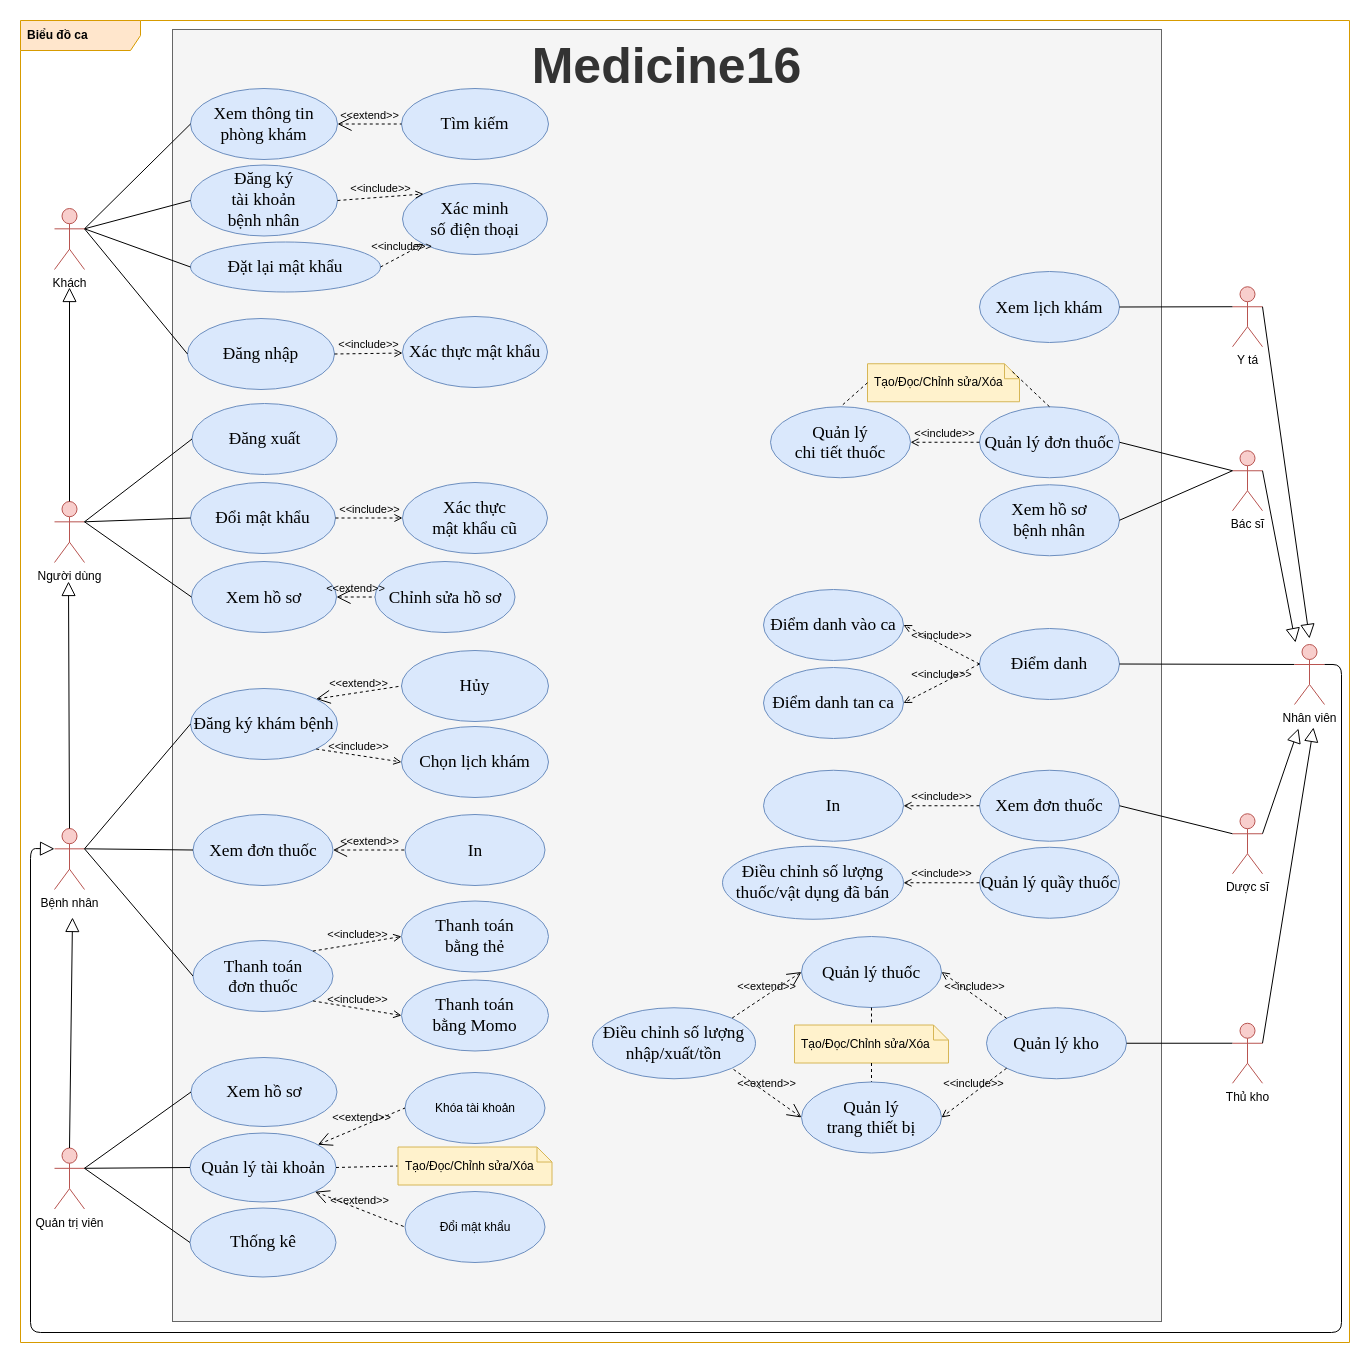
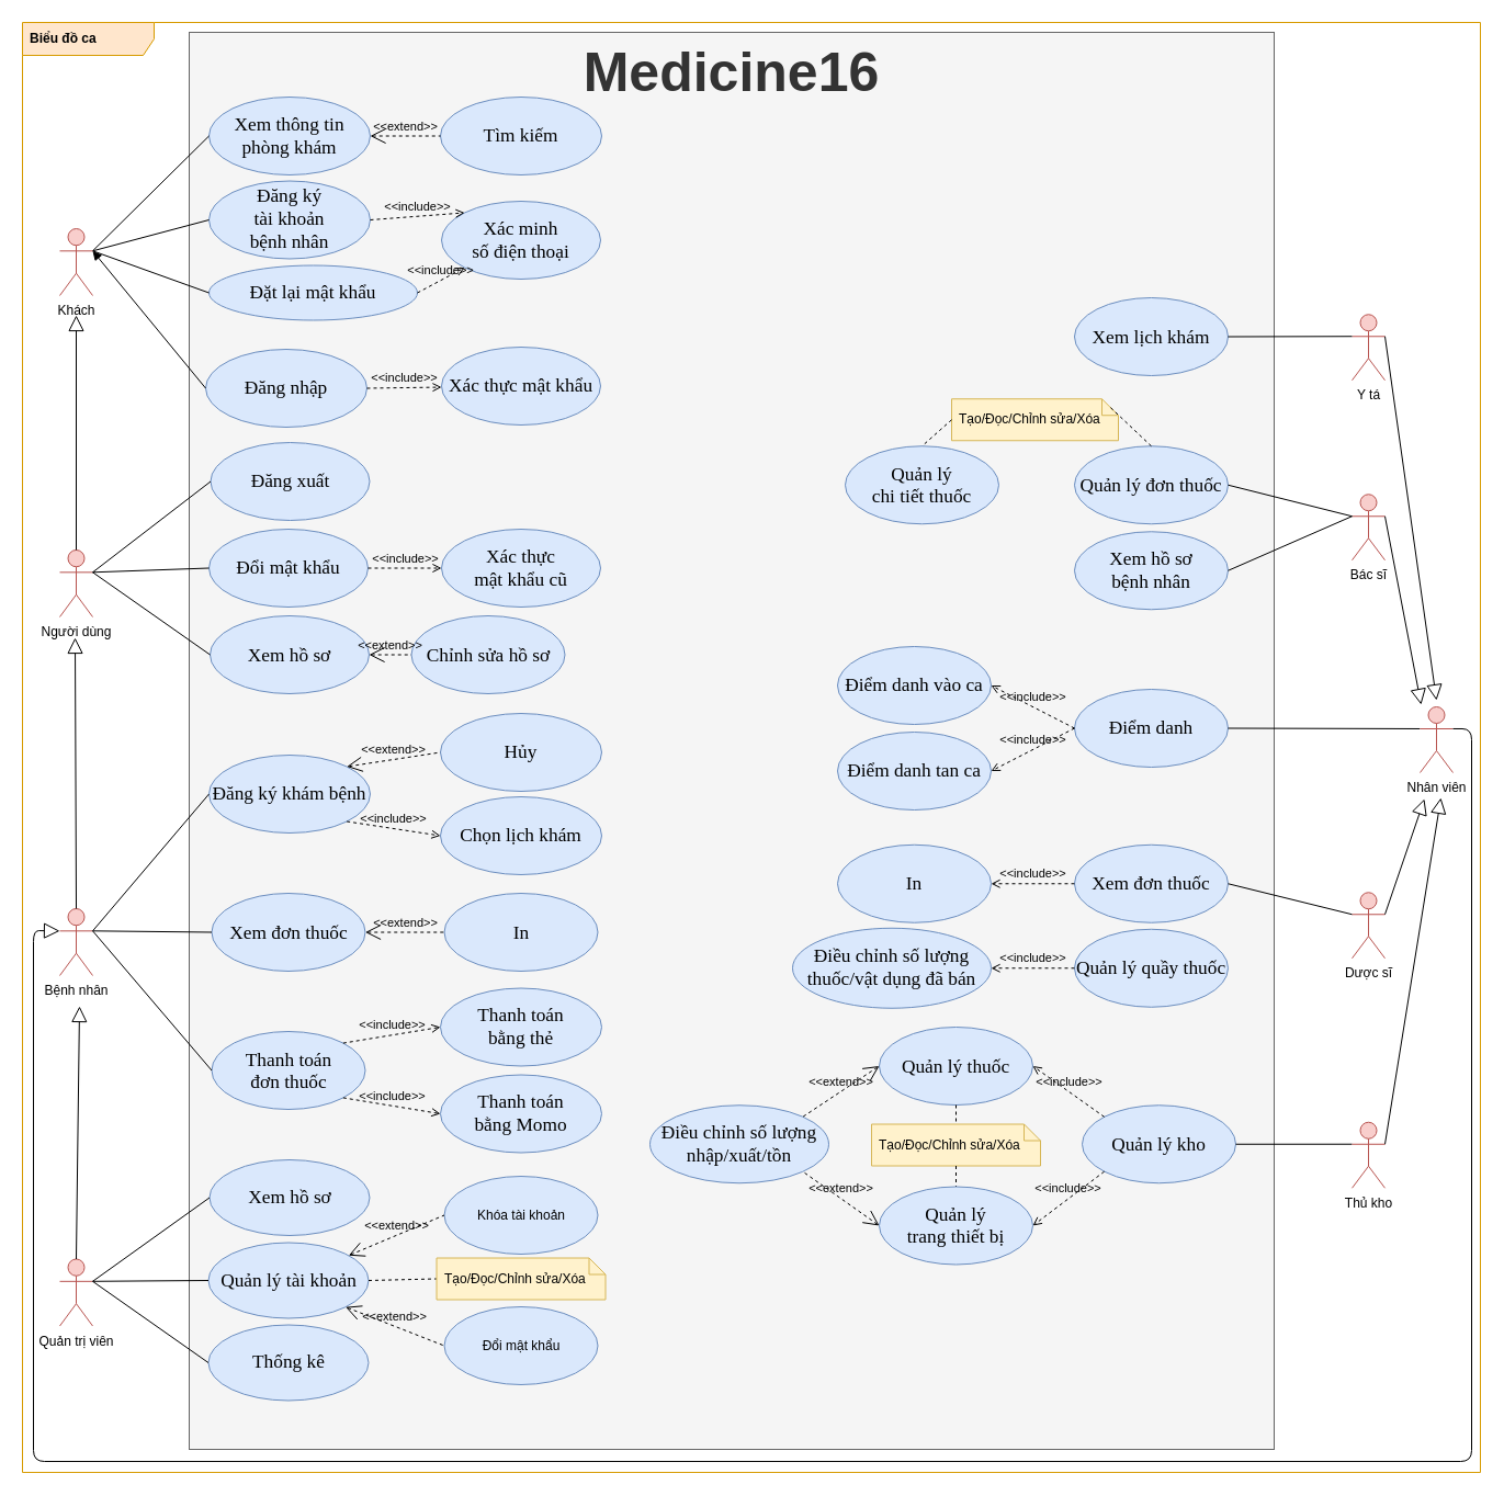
- <mxCell id="7" value="" style="edgeStyle=none;html=1;endArrow=none;verticalAlign=bottom;entryX=1;entryY=0.333;entryDx=0;entryDy=0;entryPerimeter=0;exitX=0;exitY=0.5;exitDx=0;exitDy=0;" parent="1" source="6" target="28" edge="1"><mxGeometry width="160" relative="1" as="geometry"><mxPoint x="616.5" y="173" as="sourcePoint" /><mxPoint x="65" y="240" as="targetPoint" /></mxGeometry></mxCell>
+ <mxCell id="7" value="" style="edgeStyle=none;html=1;endArrow=block;verticalAlign=bottom;entryX=1;entryY=0.333;entryDx=0;entryDy=0;entryPerimeter=0;exitX=0;exitY=0.5;exitDx=0;exitDy=0;" parent="1" source="6" target="28" edge="1"><mxGeometry width="160" relative="1" as="geometry"><mxPoint x="616.5" y="173" as="sourcePoint" /><mxPoint x="65" y="240" as="targetPoint" /></mxGeometry></mxCell>
- <mxCell id="68" value="&amp;lt;&amp;lt;include&amp;gt;&amp;gt;" style="edgeStyle=none;html=1;endArrow=open;verticalAlign=bottom;dashed=1;labelBackgroundColor=none;entryX=1;entryY=0.5;entryDx=0;entryDy=0;exitX=0;exitY=0.5;exitDx=0;exitDy=0;" parent="1" source="63" target="67" edge="1"><mxGeometry width="160" relative="1" as="geometry"><mxPoint x="972" y="457.75" as="sourcePoint" /><mxPoint x="1206" y="576.75" as="targetPoint" /></mxGeometry></mxCell>
